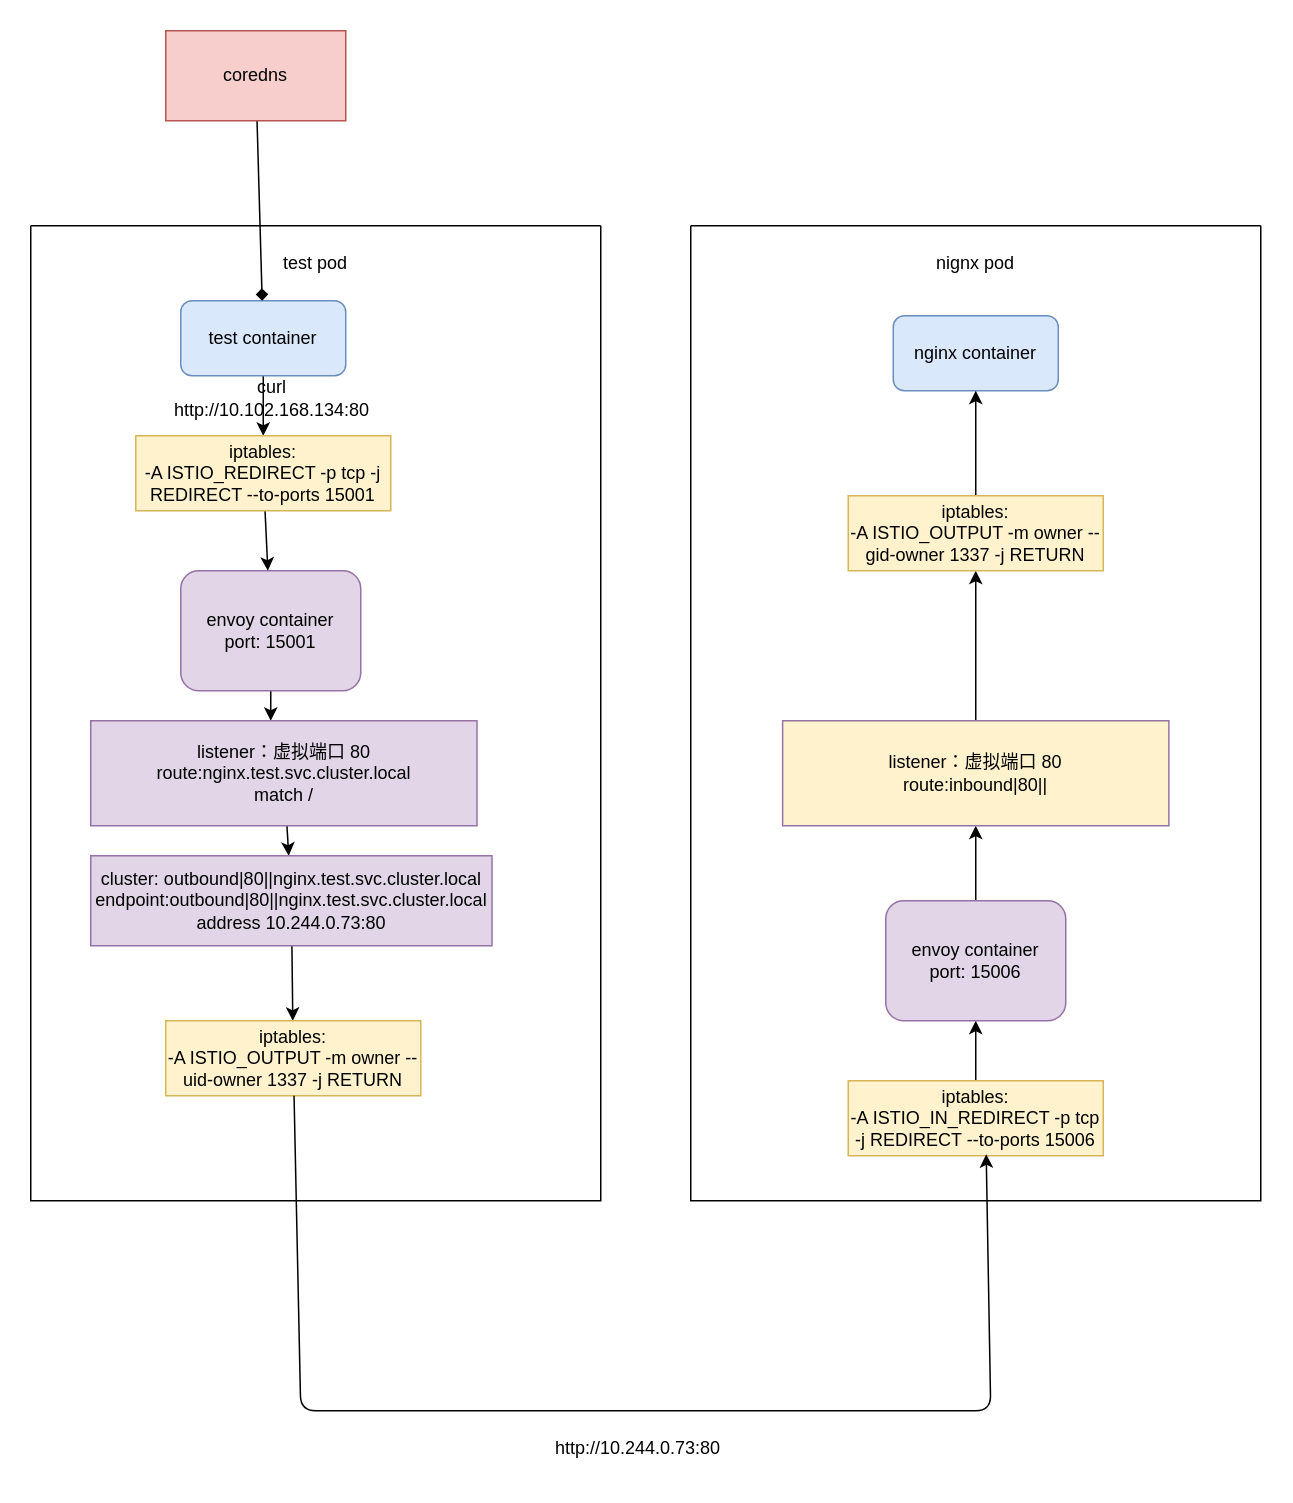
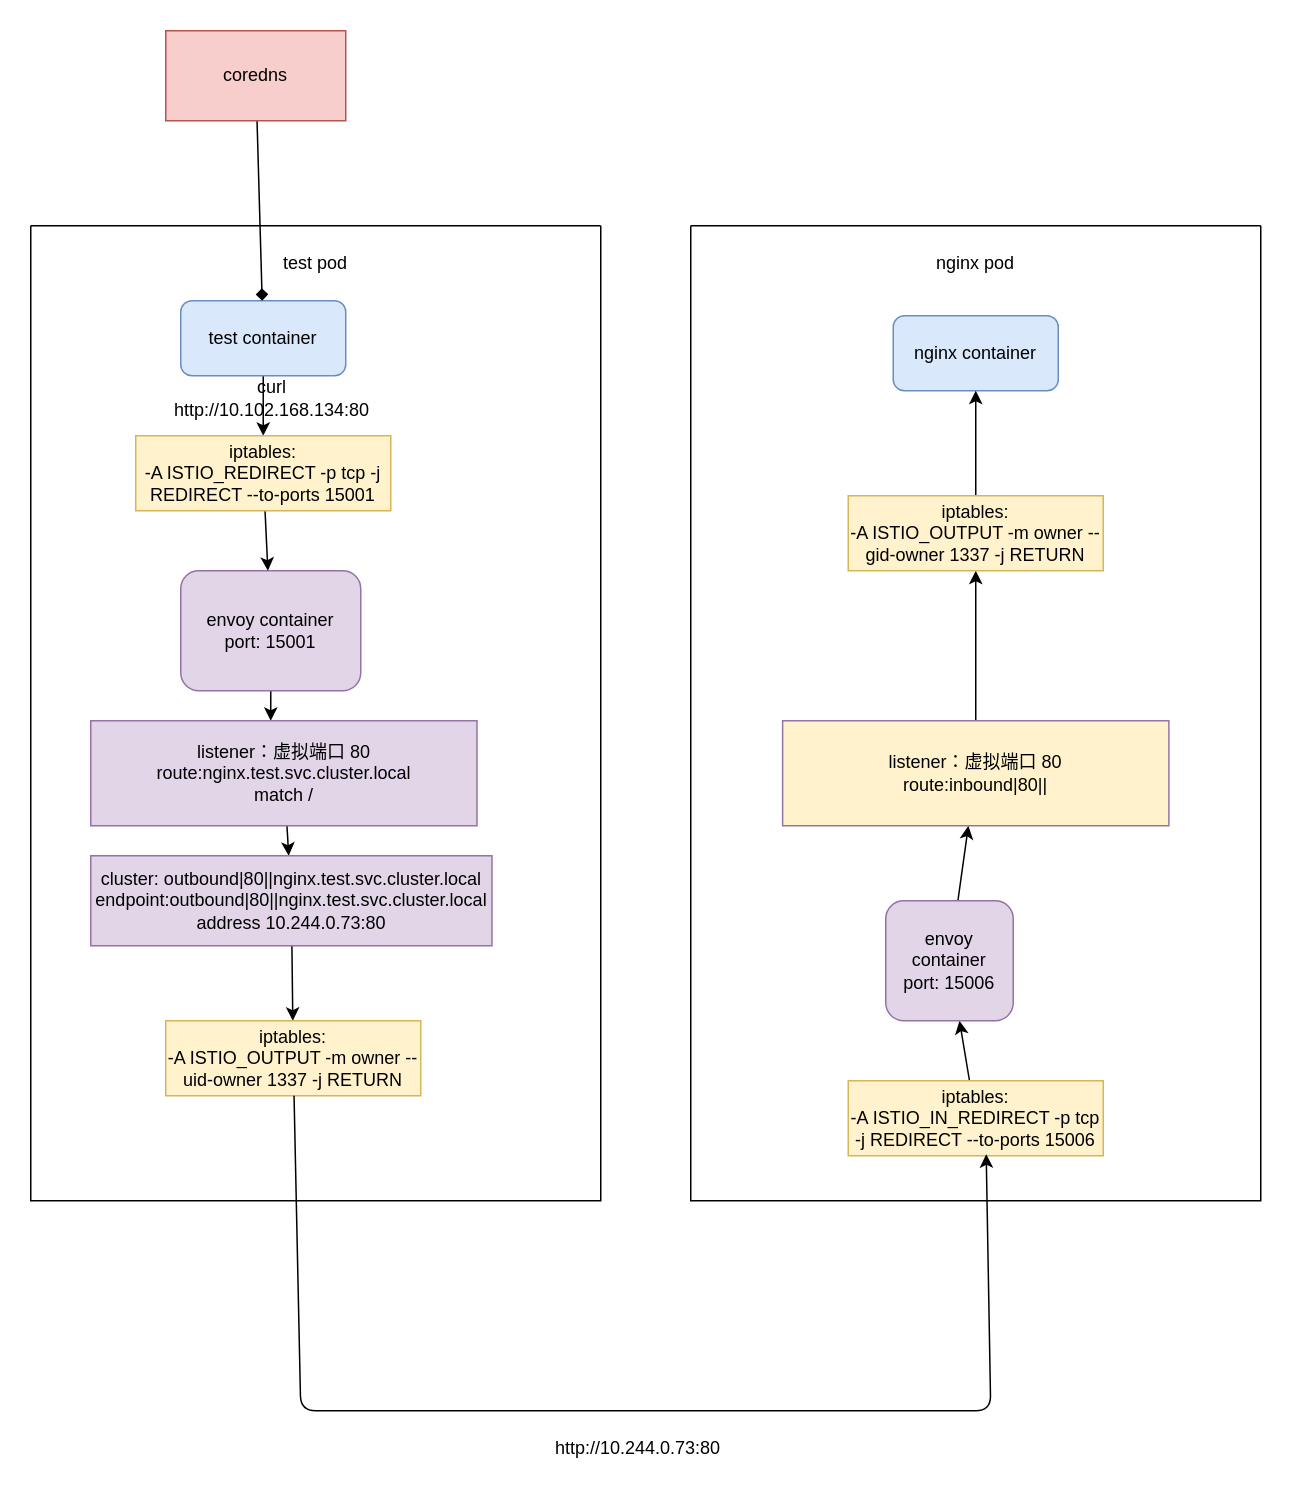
- <mxCell id="19" value="nignx pod" style="text;html=1;strokeColor=none;fillColor=none;align=center;verticalAlign=middle;whiteSpace=wrap;rounded=0;" vertex="1" parent="18"><mxGeometry x="160" y="10" width="60" height="30" as="geometry" /></mxCell>
+ <mxCell id="19" value="nginx pod" style="text;html=1;strokeColor=none;fillColor=none;align=center;verticalAlign=middle;whiteSpace=wrap;rounded=0;" vertex="1" parent="18"><mxGeometry x="160" y="10" width="60" height="30" as="geometry" /></mxCell>
- <mxCell id="23" value="envoy container&lt;br&gt;port: 15006" style="rounded=1;whiteSpace=wrap;html=1;fillColor=#e1d5e7;strokeColor=#9673a6;" vertex="1" parent="18"><mxGeometry x="130" y="450" width="120" height="80" as="geometry" /></mxCell>
+ <mxCell id="23" value="envoy container&lt;br&gt;port: 15006" style="rounded=1;whiteSpace=wrap;html=1;fillColor=#e1d5e7;strokeColor=#9673a6;" vertex="1" parent="18"><mxGeometry x="130" y="450" width="85" height="80" as="geometry" /></mxCell>
